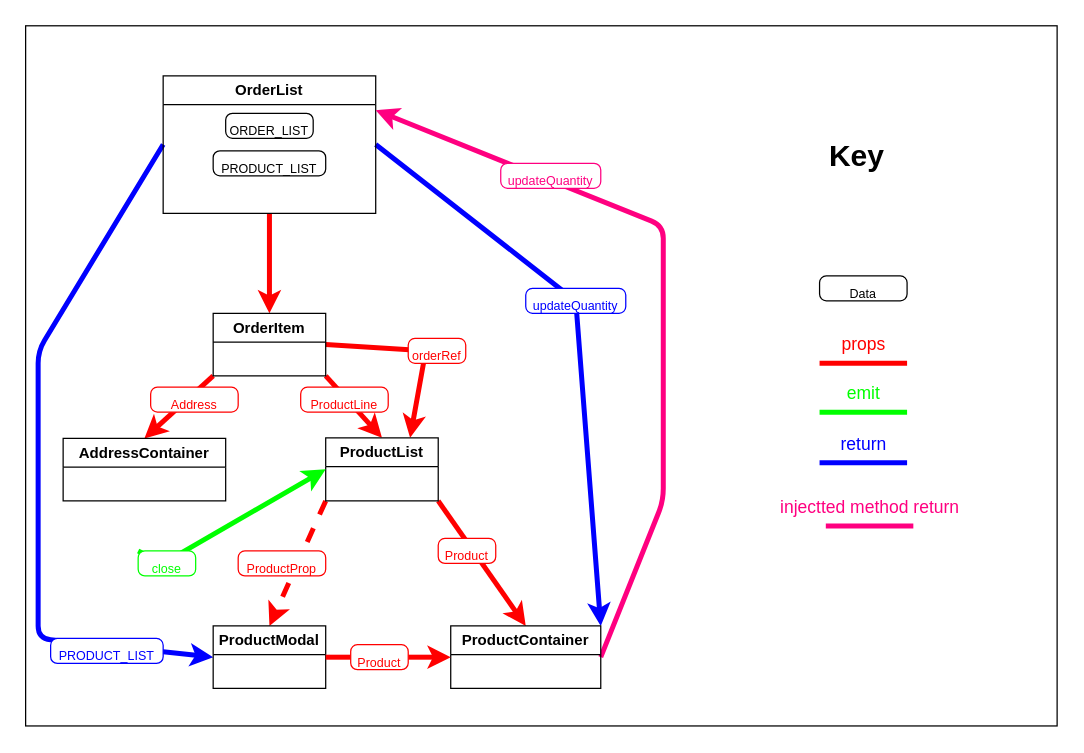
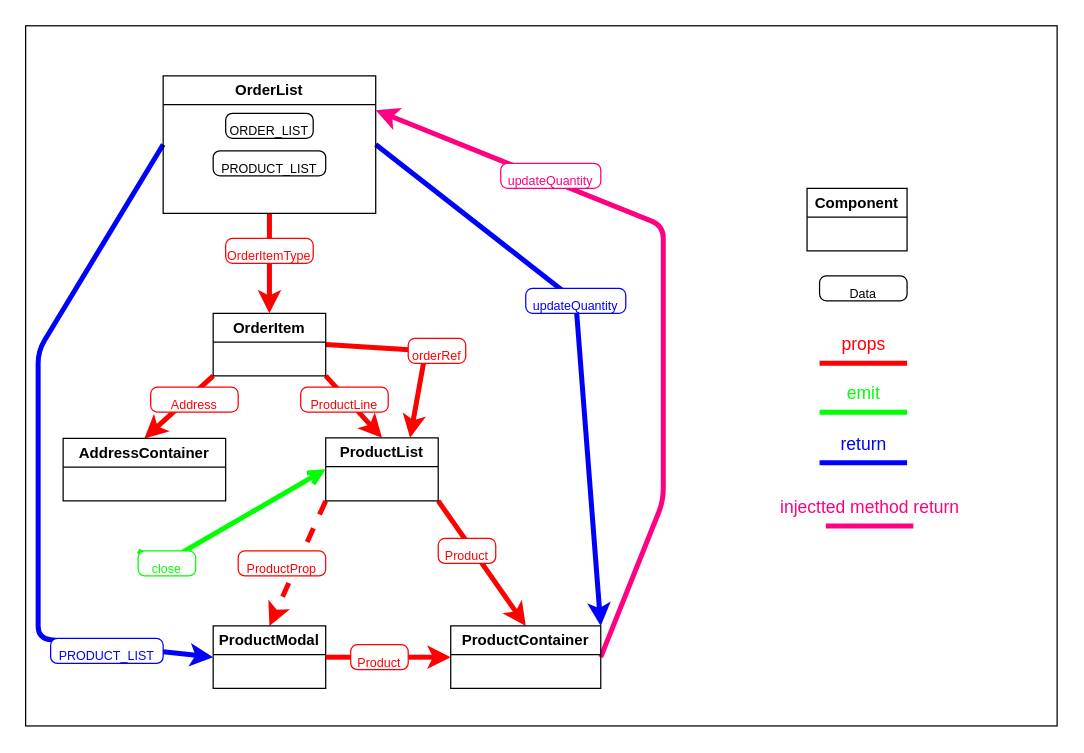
- <mxCell id="4" value="&lt;b&gt;&lt;font style=&quot;font-size: 24px;&quot;&gt;Key&lt;/font&gt;&lt;/b&gt;" style="text;html=1;strokeColor=none;fillColor=none;align=center;verticalAlign=middle;whiteSpace=wrap;rounded=0;" parent="1" vertex="1"><mxGeometry x="655" y="110" width="60" height="30" as="geometry" /></mxCell>
+ <mxCell id="3" value="Component" style="swimlane;whiteSpace=wrap;html=1;" parent="1" vertex="1"><mxGeometry x="645" y="150" width="80" height="50" as="geometry" /></mxCell>
+ <mxCell id="33" value="&lt;font color=&quot;#ff0000&quot; size=&quot;1&quot;&gt;OrderItemType&lt;/font&gt;" style="rounded=1;whiteSpace=wrap;html=1;fontSize=24;arcSize=27;strokeColor=#FF0000;" parent="1" vertex="1"><mxGeometry x="180" y="190" width="70" height="20" as="geometry" /></mxCell>
- <mxCell id="23" style="edgeStyle=none;rounded=1;html=1;exitX=0;exitY=0;exitDx=0;exitDy=0;entryX=0;entryY=0.5;entryDx=0;entryDy=0;strokeColor=#00FF00;strokeWidth=4;fontSize=10;fontColor=#FF0000;startArrow=none;" parent="1" source="41" target="19" edge="1"><mxGeometry relative="1" as="geometry"><Array as="points"><mxPoint x="130" y="450" /></Array></mxGeometry></mxCell>
+ <mxCell id="23" style="edgeStyle=none;rounded=1;html=1;exitX=0;exitY=0;exitDx=0;exitDy=0;entryX=0;entryY=0.5;entryDx=0;entryDy=0;strokeColor=#00FF00;strokeWidth=4;fontSize=10;fontColor=#FF0000;startArrow=none;endArrow=open;" parent="1" source="41" target="19" edge="1"><mxGeometry relative="1" as="geometry"><Array as="points"><mxPoint x="130" y="450" /></Array></mxGeometry></mxCell>
